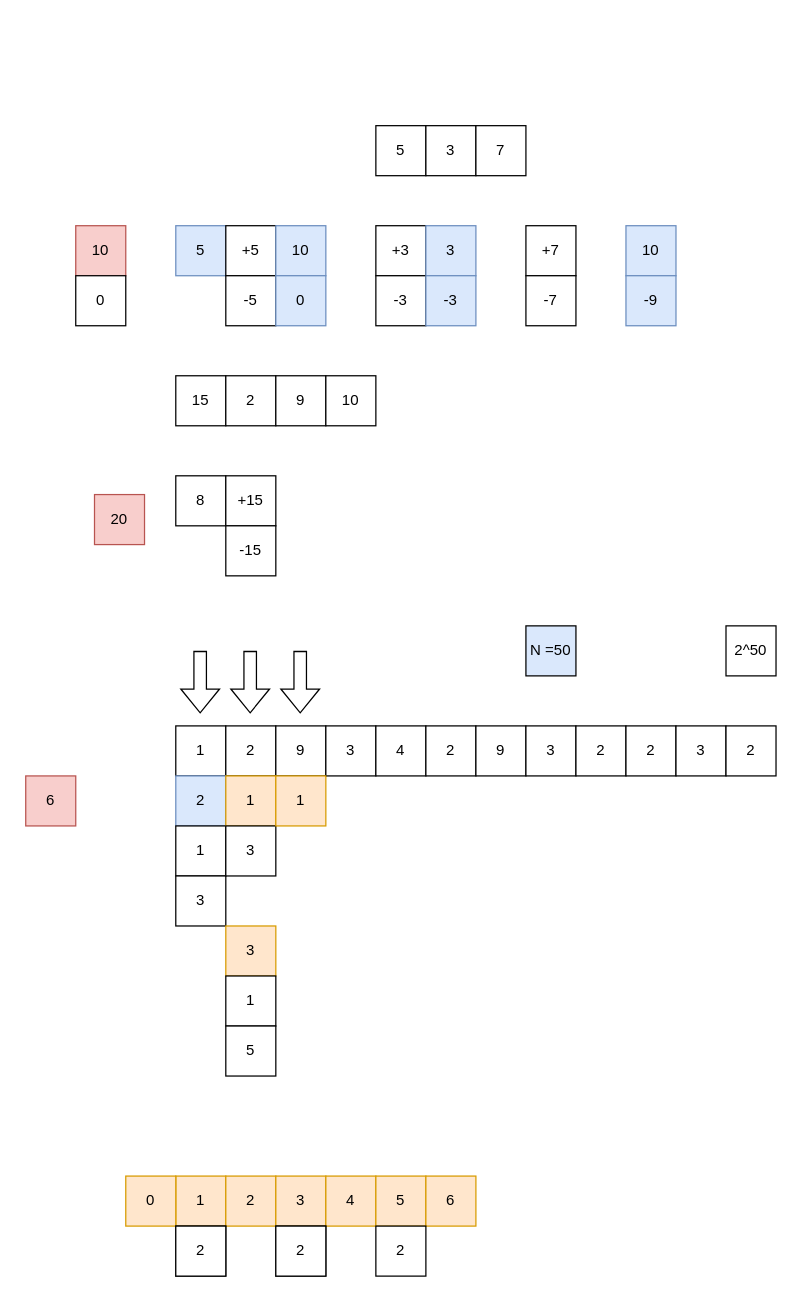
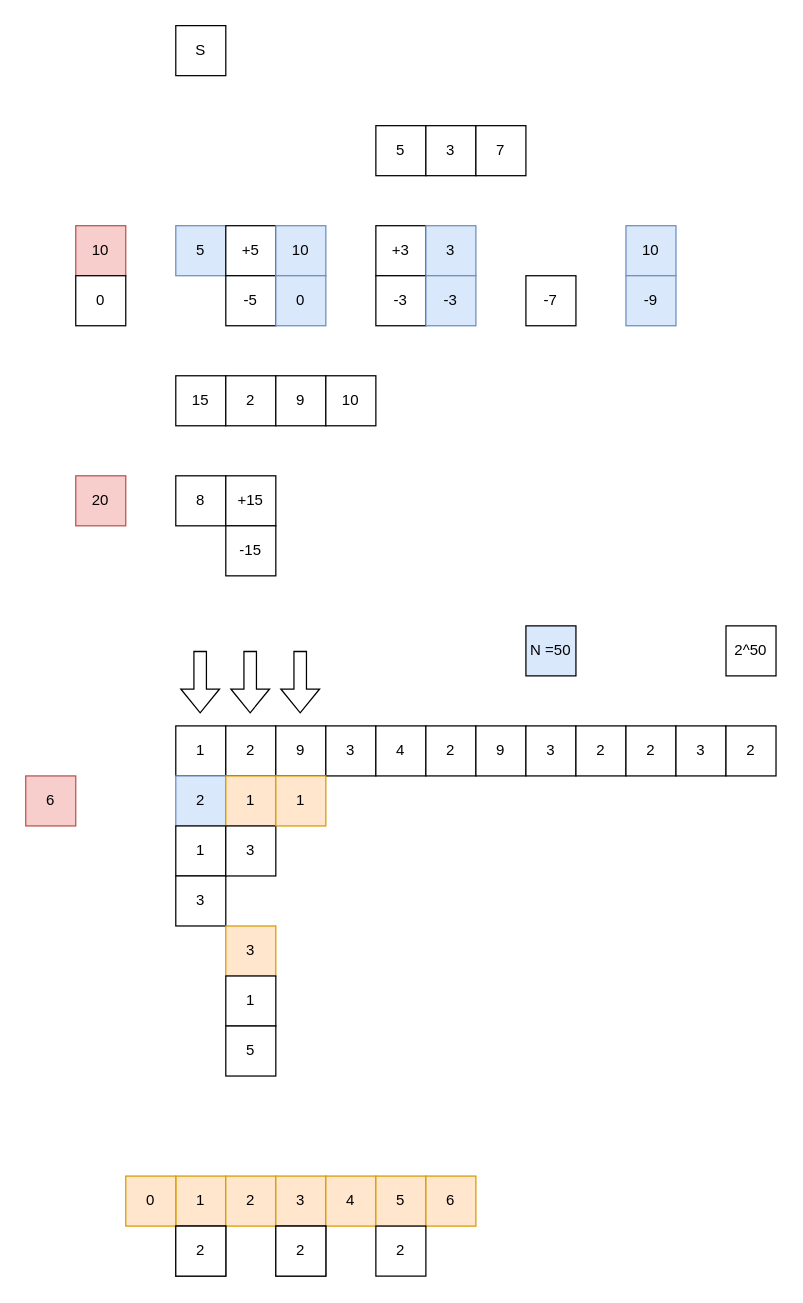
+ <mxCell id="3" value="S" style="rounded=0;whiteSpace=wrap;html=1;" parent="1" vertex="1"><mxGeometry x="140" width="40" height="40" as="geometry" y="20" /></mxCell>
- <mxCell id="17" value="+7" style="rounded=0;whiteSpace=wrap;html=1;" parent="1" vertex="1"><mxGeometry x="420" y="180" width="40" height="40" as="geometry" /></mxCell>
- <mxCell id="26" value="20" style="rounded=0;whiteSpace=wrap;html=1;fillColor=#f8cecc;strokeColor=#b85450;" parent="1" vertex="1"><mxGeometry x="75" y="395" width="40" height="40" as="geometry" /></mxCell>
+ <mxCell id="26" value="20" style="rounded=0;whiteSpace=wrap;html=1;fillColor=#f8cecc;strokeColor=#b85450;" parent="1" vertex="1"><mxGeometry x="60" y="380" width="40" height="40" as="geometry" /></mxCell>
